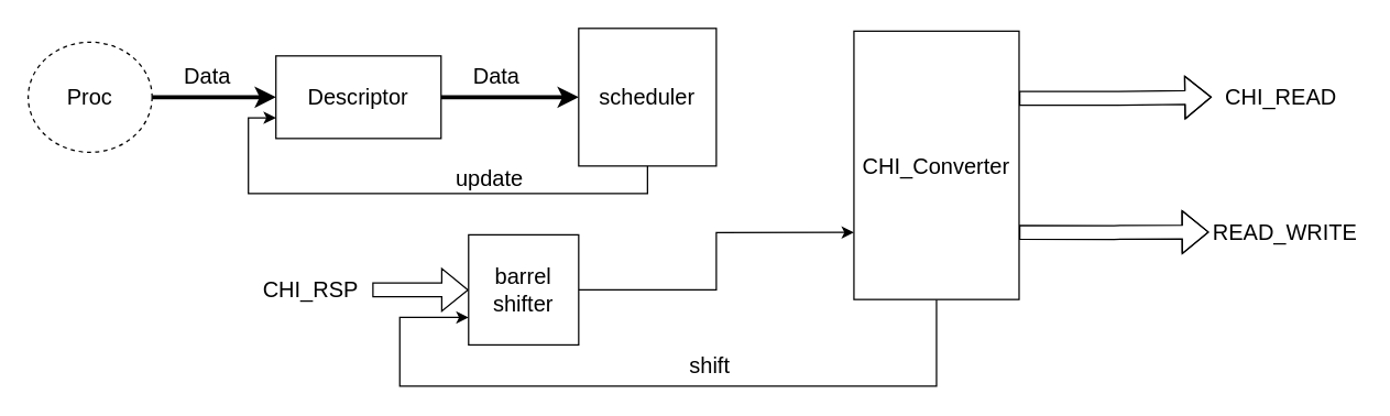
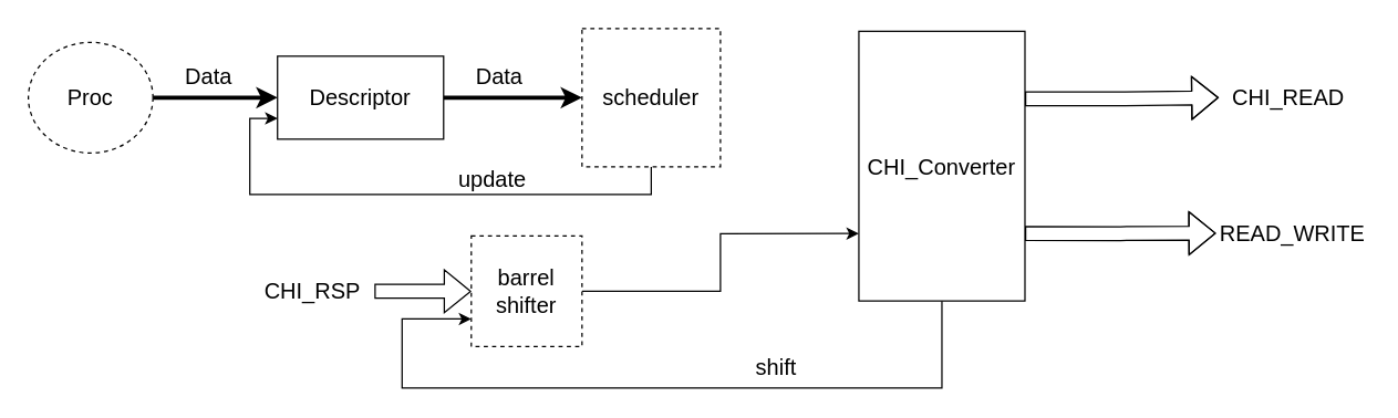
- <mxCell id="5" value="scheduler" style="whiteSpace=wrap;html=1;aspect=fixed;fontSize=16;" vertex="1" parent="1"><mxGeometry x="420" y="20" width="100" height="100" as="geometry" /></mxCell>
+ <mxCell id="5" value="scheduler" style="whiteSpace=wrap;html=1;aspect=fixed;fontSize=16;dashed=1;" vertex="1" parent="1"><mxGeometry x="420" y="20" width="100" height="100" as="geometry" /></mxCell>
- <mxCell id="17" value="barrel&lt;br&gt;shifter" style="whiteSpace=wrap;html=1;aspect=fixed;fontSize=16;" vertex="1" parent="1"><mxGeometry x="340" y="170" width="80" height="80" as="geometry" /></mxCell>
+ <mxCell id="17" value="barrel&lt;br&gt;shifter" style="whiteSpace=wrap;html=1;aspect=fixed;fontSize=16;dashed=1;" vertex="1" parent="1"><mxGeometry x="340" y="170" width="80" height="80" as="geometry" /></mxCell>
- <mxCell id="21" value="shift" style="text;html=1;align=center;verticalAlign=middle;resizable=0;points=[];autosize=1;strokeColor=none;fillColor=none;fontSize=16;" vertex="1" parent="1"><mxGeometry x="490" y="250" width="50" height="30" as="geometry" /></mxCell>
+ <mxCell id="21" value="shift" style="text;html=1;align=center;verticalAlign=middle;resizable=0;points=[];autosize=1;strokeColor=none;fillColor=none;fontSize=16;" vertex="1" parent="1"><mxGeometry x="535" y="250" width="50" height="30" as="geometry" /></mxCell>
